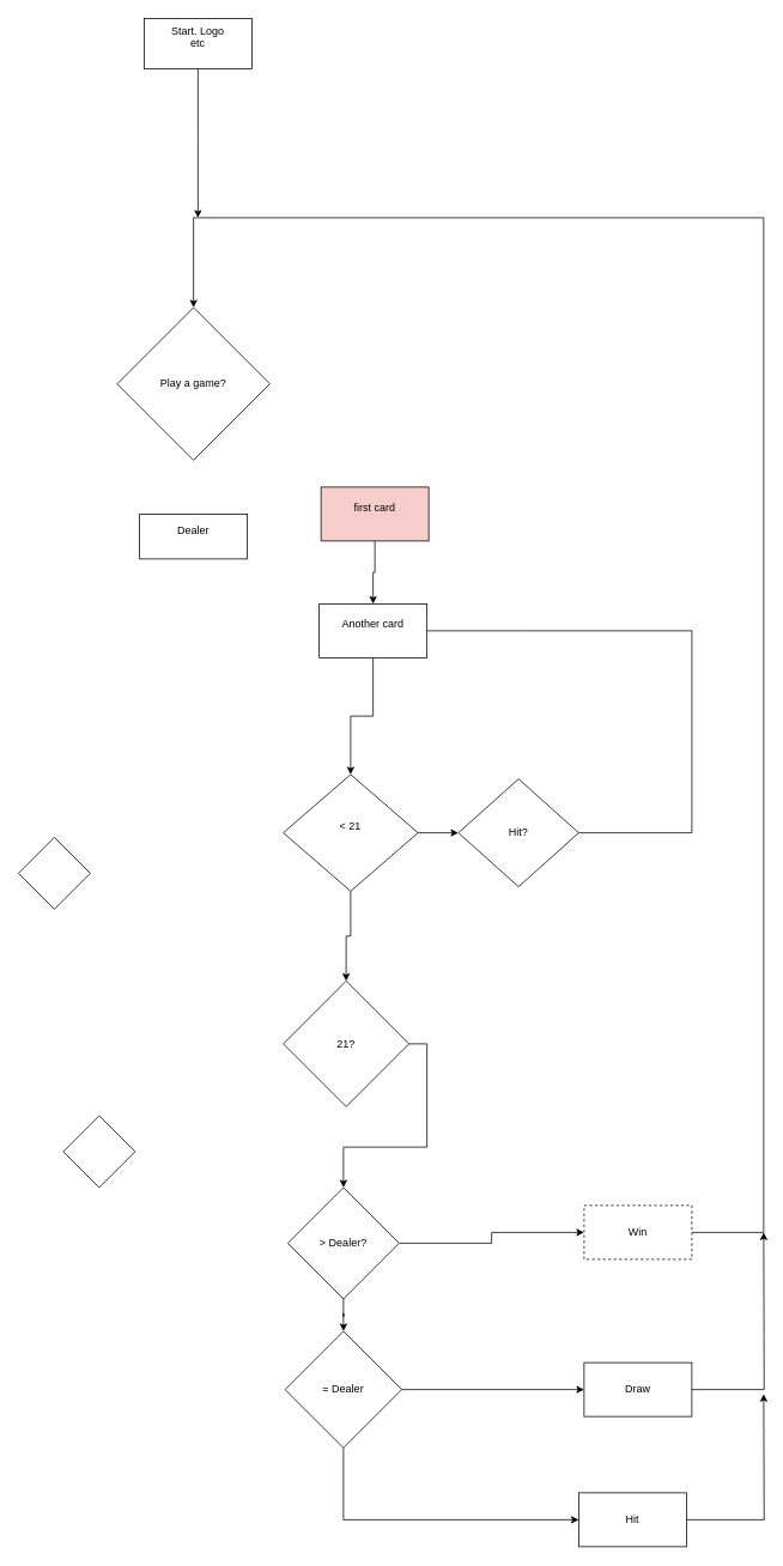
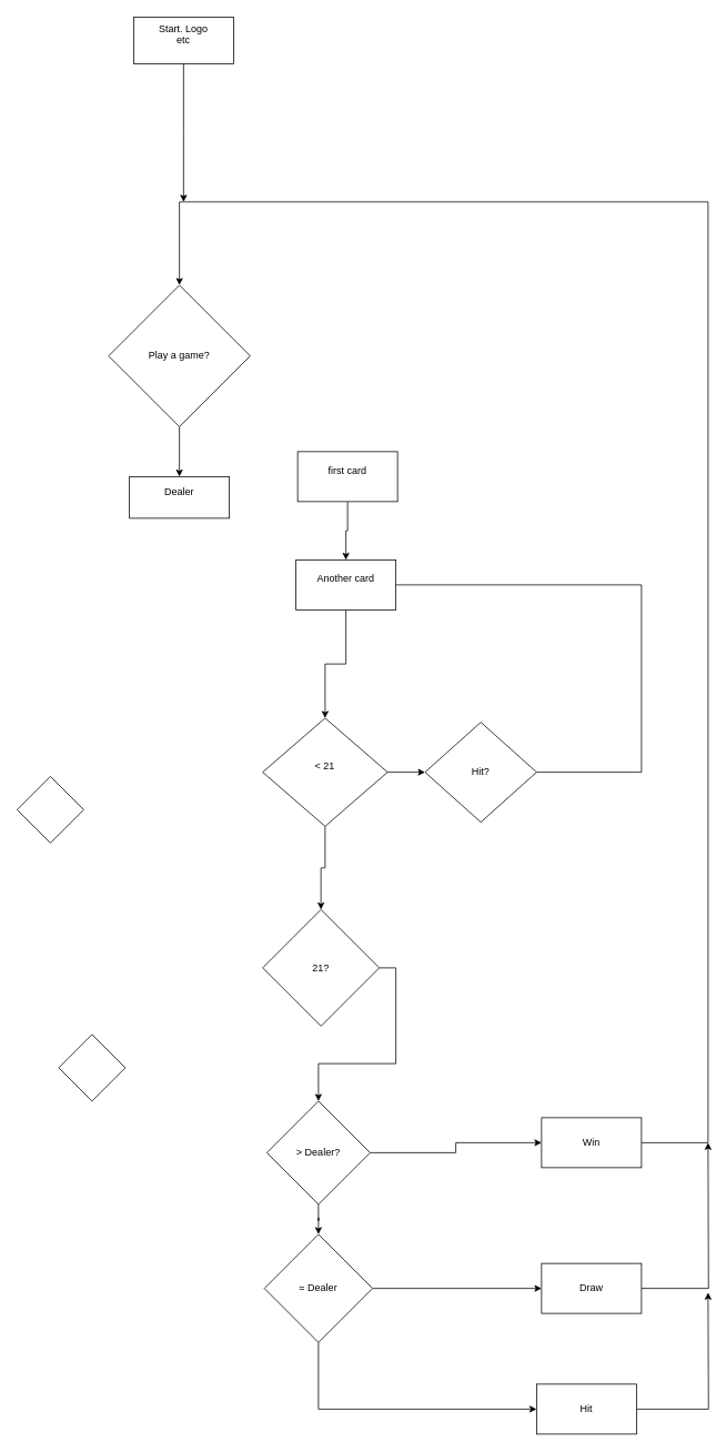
+ <mxCell id="27" style="edgeStyle=orthogonalEdgeStyle;rounded=0;orthogonalLoop=1;jettySize=auto;html=1;exitX=0.5;exitY=1;exitDx=0;exitDy=0;entryX=0.5;entryY=0;entryDx=0;entryDy=0;" parent="1" source="28" target="31" edge="1"><mxGeometry relative="1" as="geometry" /></mxCell>
- <mxCell id="9" value="&lt;div&gt;first card&lt;/div&gt;&lt;div&gt;&lt;br&gt;&lt;/div&gt;" style="rounded=0;whiteSpace=wrap;html=1;fillColor=#f8cecc;" parent="1" vertex="1"><mxGeometry x="357" y="542" width="120" height="60" as="geometry" /></mxCell>
+ <mxCell id="9" value="&lt;div&gt;first card&lt;/div&gt;&lt;div&gt;&lt;br&gt;&lt;/div&gt;" style="rounded=0;whiteSpace=wrap;html=1;" parent="1" vertex="1"><mxGeometry x="357" y="542" width="120" height="60" as="geometry" /></mxCell>
- <mxCell id="15" value="&lt;div&gt;Win&lt;/div&gt;" style="rounded=0;whiteSpace=wrap;html=1;dashed=1;" parent="1" vertex="1"><mxGeometry x="650" y="1342" width="120" height="60" as="geometry" /></mxCell>
+ <mxCell id="15" value="&lt;div&gt;Win&lt;/div&gt;" style="rounded=0;whiteSpace=wrap;html=1;" parent="1" vertex="1"><mxGeometry x="650" y="1342" width="120" height="60" as="geometry" /></mxCell>
